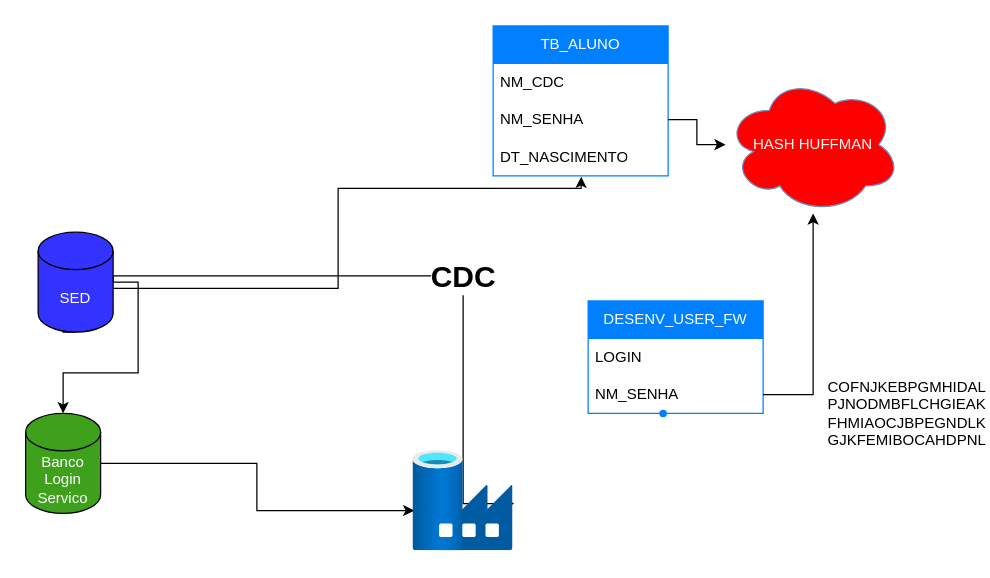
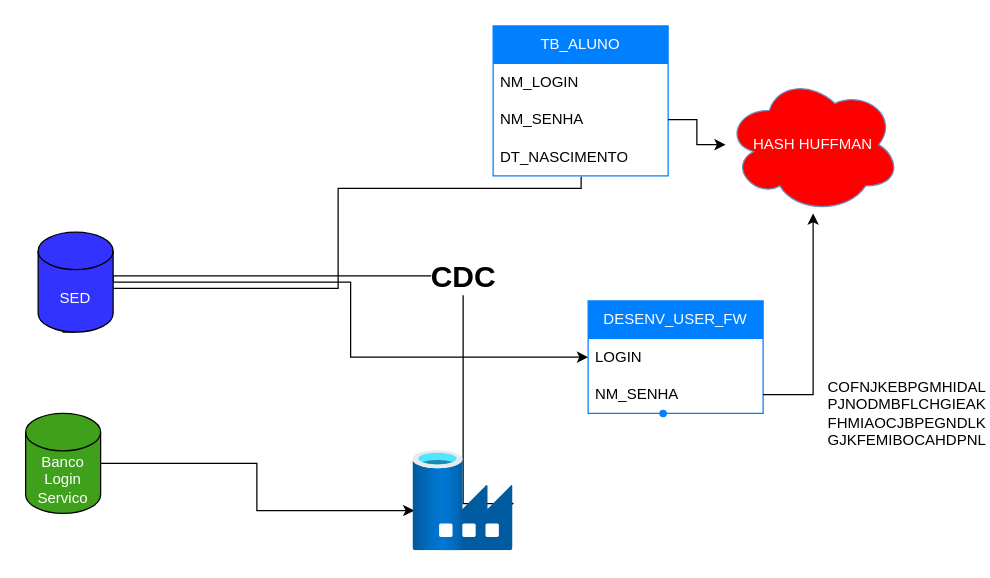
- <mxCell id="10" value="NM_CDC" style="text;strokeColor=none;fillColor=none;align=left;verticalAlign=middle;spacingLeft=4;spacingRight=4;overflow=hidden;points=[[0,0.5],[1,0.5]];portConstraint=eastwest;rotatable=0;whiteSpace=wrap;html=1;" parent="9" vertex="1"><mxGeometry y="30" width="140" height="30" as="geometry" /></mxCell>
+ <mxCell id="10" value="NM_LOGIN" style="text;strokeColor=none;fillColor=none;align=left;verticalAlign=middle;spacingLeft=4;spacingRight=4;overflow=hidden;points=[[0,0.5],[1,0.5]];portConstraint=eastwest;rotatable=0;whiteSpace=wrap;html=1;" parent="9" vertex="1"><mxGeometry y="30" width="140" height="30" as="geometry" /></mxCell>
- <mxCell id="2" style="edgeStyle=orthogonalEdgeStyle;rounded=0;orthogonalLoop=1;jettySize=auto;html=1;exitX=1;exitY=0.5;exitDx=0;exitDy=0;exitPerimeter=0;entryX=0.503;entryY=1.02;entryDx=0;entryDy=0;entryPerimeter=0;" parent="1" source="6" target="12" edge="1"><mxGeometry relative="1" as="geometry"><mxPoint x="450" y="180" as="targetPoint" /><Array as="points"><mxPoint x="70" y="220" /><mxPoint x="70" y="230" /><mxPoint x="270" y="230" /><mxPoint x="270" y="150" /><mxPoint x="464" y="150" /></Array></mxGeometry></mxCell>
+ <mxCell id="2" style="edgeStyle=orthogonalEdgeStyle;rounded=0;orthogonalLoop=1;jettySize=auto;html=1;exitX=1;exitY=0.5;exitDx=0;exitDy=0;exitPerimeter=0;entryX=0.503;entryY=1.02;entryDx=0;entryDy=0;entryPerimeter=0;endArrow=none;" parent="1" source="6" target="12" edge="1"><mxGeometry relative="1" as="geometry"><mxPoint x="450" y="180" as="targetPoint" /><Array as="points"><mxPoint x="70" y="220" /><mxPoint x="70" y="230" /><mxPoint x="270" y="230" /><mxPoint x="270" y="150" /><mxPoint x="464" y="150" /></Array></mxGeometry></mxCell>
- <mxCell id="3" style="edgeStyle=orthogonalEdgeStyle;rounded=0;orthogonalLoop=1;jettySize=auto;html=1;exitX=1;exitY=0.5;exitDx=0;exitDy=0;exitPerimeter=0;" parent="1" source="6" target="8" edge="1"><mxGeometry relative="1" as="geometry" /></mxCell>
+ <mxCell id="3" style="edgeStyle=orthogonalEdgeStyle;rounded=0;orthogonalLoop=1;jettySize=auto;html=1;exitX=1;exitY=0.5;exitDx=0;exitDy=0;exitPerimeter=0;entryX=0;entryY=0.5;entryDx=0;entryDy=0;" parent="1" source="6" target="14" edge="1"><mxGeometry relative="1" as="geometry" /></mxCell>
